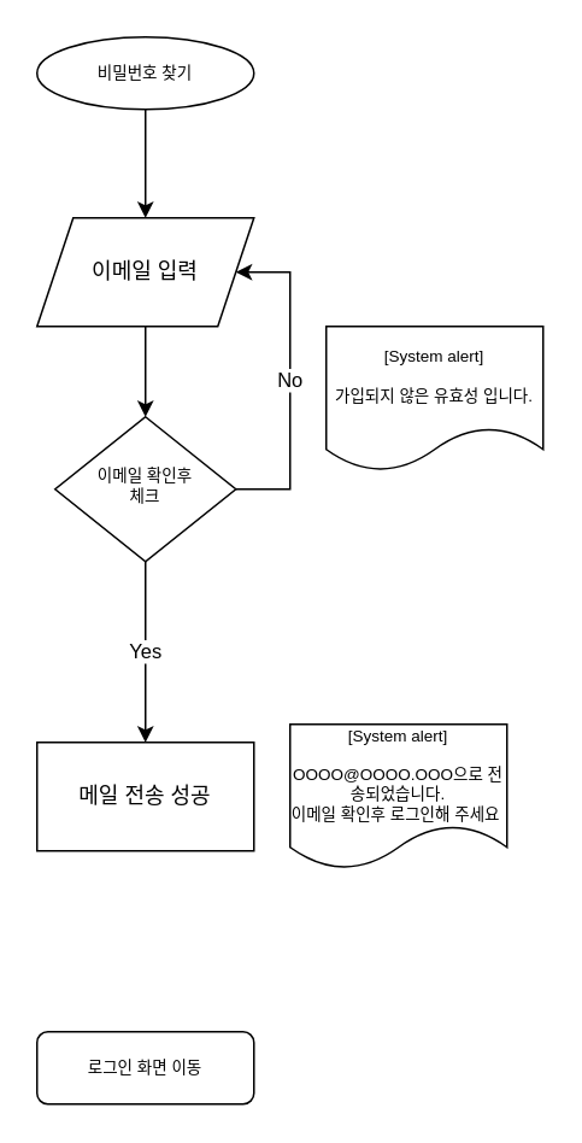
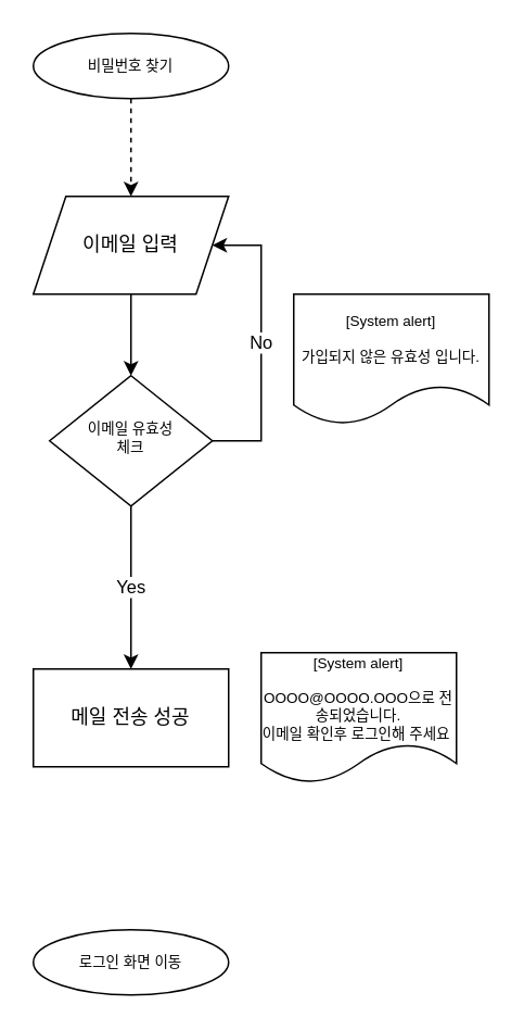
- <mxCell id="2" style="edgeStyle=orthogonalEdgeStyle;rounded=0;orthogonalLoop=1;jettySize=auto;html=1;exitX=0.5;exitY=1;exitDx=0;exitDy=0;entryX=0.5;entryY=0;entryDx=0;entryDy=0;" parent="1" source="3" target="9" edge="1"><mxGeometry relative="1" as="geometry" /></mxCell>
+ <mxCell id="2" style="edgeStyle=orthogonalEdgeStyle;rounded=0;orthogonalLoop=1;jettySize=auto;html=1;exitX=0.5;exitY=1;exitDx=0;exitDy=0;entryX=0.5;entryY=0;entryDx=0;entryDy=0;dashed=1;" parent="1" source="3" target="9" edge="1"><mxGeometry relative="1" as="geometry" /></mxCell>
- <mxCell id="6" value="이메일 확인후 &lt;br&gt;체크" style="rhombus;whiteSpace=wrap;html=1;shadow=0;fontFamily=Helvetica;fontSize=9;align=center;strokeWidth=1;spacing=6;spacingTop=-4;" parent="1" vertex="1"><mxGeometry x="30" y="230" width="100" height="80" as="geometry" /></mxCell>
+ <mxCell id="6" value="이메일 유효성 &lt;br&gt;체크" style="rhombus;whiteSpace=wrap;html=1;shadow=0;fontFamily=Helvetica;fontSize=9;align=center;strokeWidth=1;spacing=6;spacingTop=-4;" parent="1" vertex="1"><mxGeometry x="30" y="230" width="100" height="80" as="geometry" /></mxCell>
- <mxCell id="12" value="로그인 화면 이동" style="rounded=1;whiteSpace=wrap;html=1;fontSize=9;glass=0;strokeWidth=1;shadow=0;" parent="1" vertex="1"><mxGeometry x="20" y="570" width="120" height="40" as="geometry" /></mxCell>
+ <mxCell id="12" value="로그인 화면 이동" style="ellipse;whiteSpace=wrap;html=1;fontSize=9;glass=0;strokeWidth=1;shadow=0;" parent="1" vertex="1"><mxGeometry x="20" y="570" width="120" height="40" as="geometry" /></mxCell>
